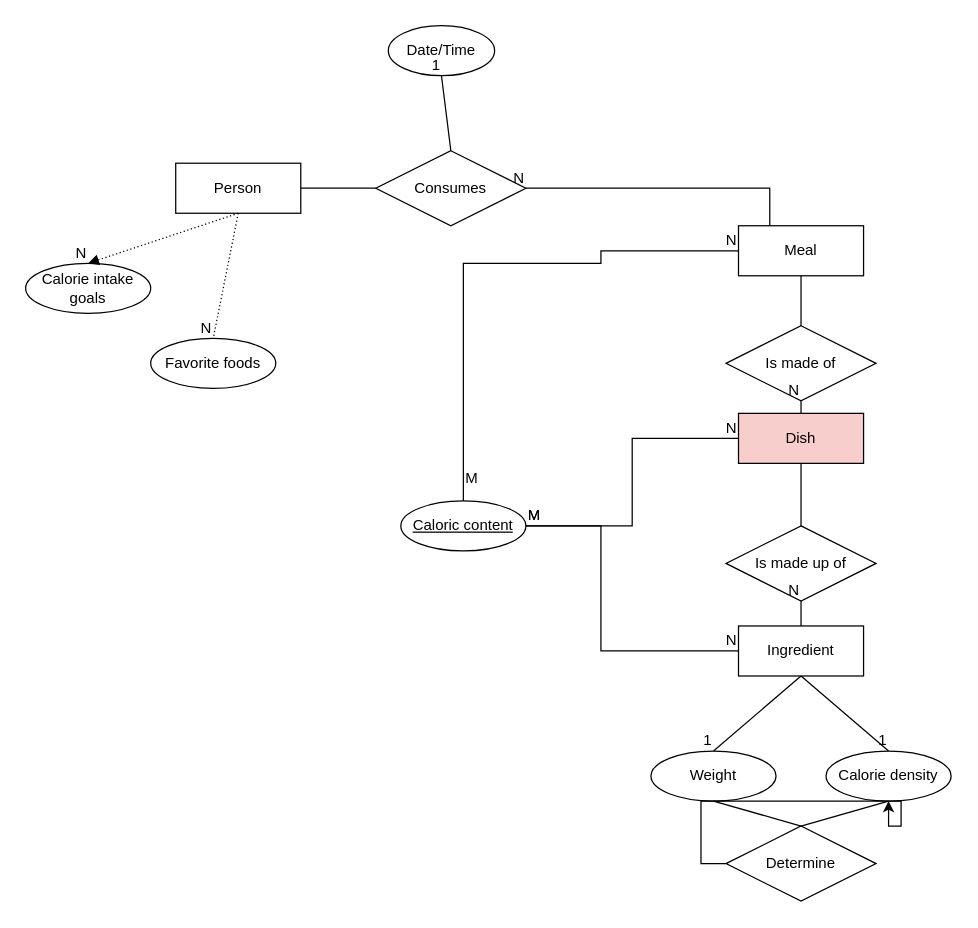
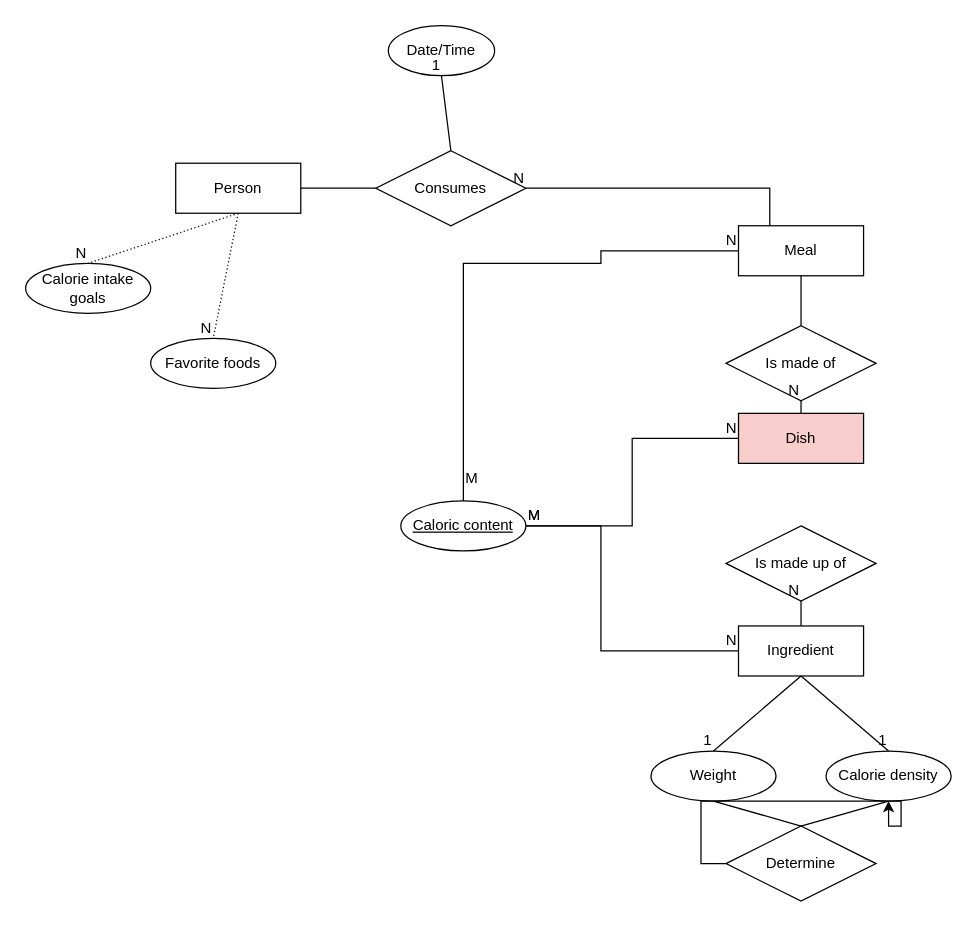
- <mxCell id="42" value="" style="endArrow=block;html=1;rounded=0;dashed=1;dashPattern=1 2;exitX=0.5;exitY=1;exitDx=0;exitDy=0;entryX=0.5;entryY=0;entryDx=0;entryDy=0;" edge="1" parent="1" source="18" target="41"><mxGeometry relative="1" as="geometry"><mxPoint x="290.04" y="260" as="sourcePoint" /><mxPoint x="450.04" y="260" as="targetPoint" /></mxGeometry></mxCell>
+ <mxCell id="42" value="" style="endArrow=none;html=1;rounded=0;dashed=1;dashPattern=1 2;exitX=0.5;exitY=1;exitDx=0;exitDy=0;entryX=0.5;entryY=0;entryDx=0;entryDy=0;" edge="1" parent="1" source="18" target="41"><mxGeometry relative="1" as="geometry"><mxPoint x="290.04" y="260" as="sourcePoint" /><mxPoint x="450.04" y="260" as="targetPoint" /></mxGeometry></mxCell>
- <mxCell id="26" value="" style="endArrow=none;html=1;rounded=0;exitX=0.5;exitY=1;exitDx=0;exitDy=0;entryX=0.5;entryY=0;entryDx=0;entryDy=0;" edge="1" parent="1" source="2" target="24"><mxGeometry relative="1" as="geometry"><mxPoint x="960" y="180" as="sourcePoint" /><mxPoint x="1120" y="180" as="targetPoint" /></mxGeometry></mxCell>
